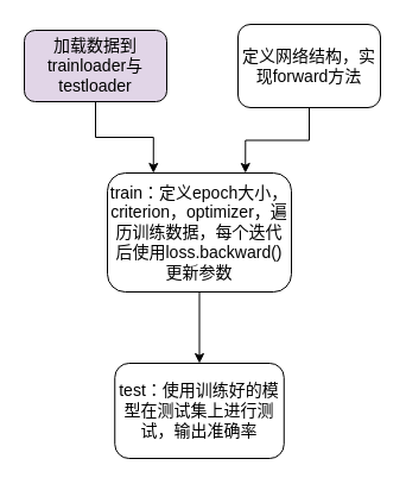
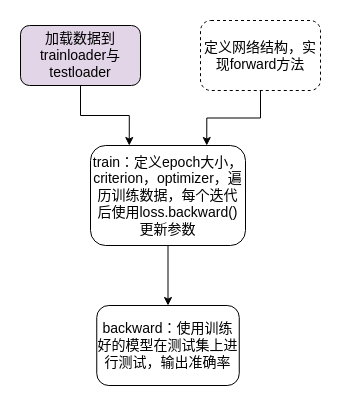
- <mxCell id="5" value="&lt;font style=&quot;font-size: 14px&quot;&gt;定义网络结构，实现forward方法&lt;/font&gt;" style="rounded=1;whiteSpace=wrap;html=1;" vertex="1" parent="1"><mxGeometry x="200" y="20" width="120" height="70" as="geometry" /></mxCell>
+ <mxCell id="5" value="&lt;font style=&quot;font-size: 14px&quot;&gt;定义网络结构，实现forward方法&lt;/font&gt;" style="rounded=1;whiteSpace=wrap;html=1;dashed=1;" vertex="1" parent="1"><mxGeometry x="200" y="20" width="120" height="70" as="geometry" /></mxCell>
- <mxCell id="8" value="&lt;font style=&quot;font-size: 14px&quot;&gt;test：使用训练好的模型在测试集上进行测试，输出准确率&lt;/font&gt;" style="rounded=1;whiteSpace=wrap;html=1;" vertex="1" parent="1"><mxGeometry x="96.25" y="305" width="142.5" height="80" as="geometry" /></mxCell>
+ <mxCell id="8" value="&lt;font style=&quot;font-size: 14px&quot;&gt;backward：使用训练好的模型在测试集上进行测试，输出准确率&lt;/font&gt;" style="rounded=1;whiteSpace=wrap;html=1;" vertex="1" parent="1"><mxGeometry x="96.25" y="305" width="142.5" height="80" as="geometry" /></mxCell>
